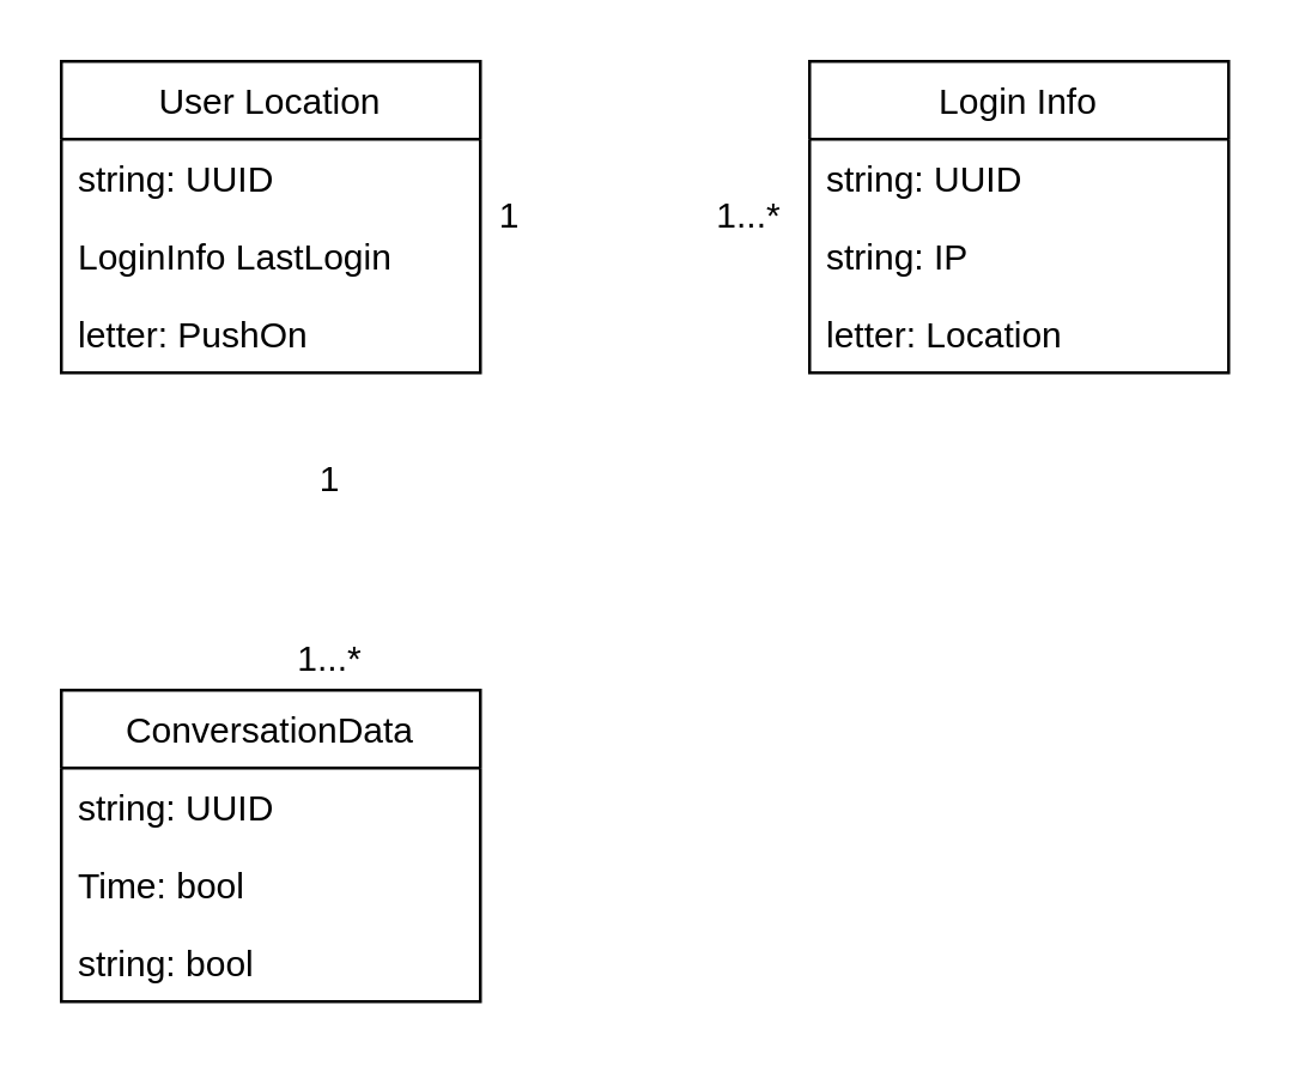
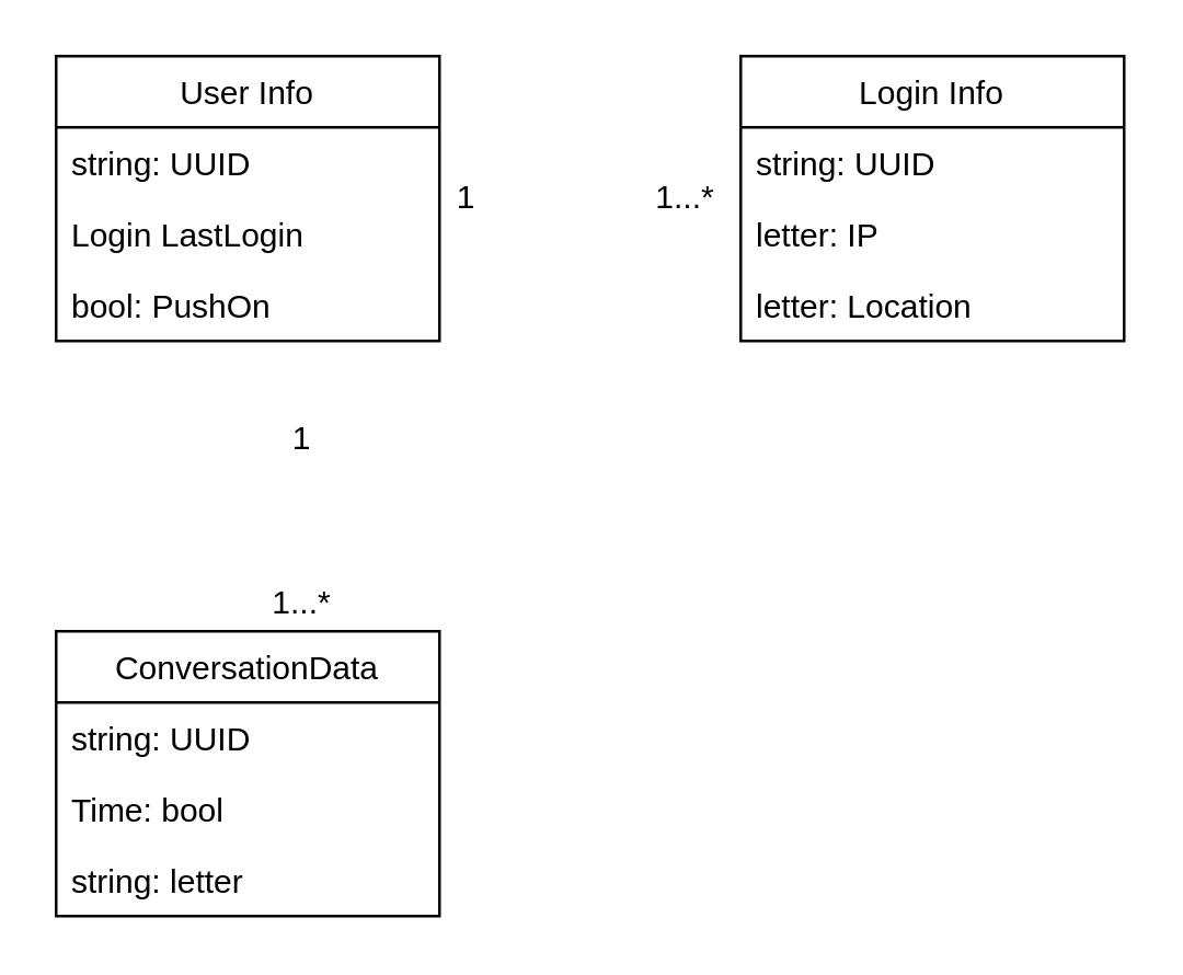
- <mxCell id="2" value="User Location" style="swimlane;fontStyle=0;childLayout=stackLayout;horizontal=1;startSize=26;fillColor=none;horizontalStack=0;resizeParent=1;resizeParentMax=0;resizeLast=0;collapsible=1;marginBottom=0;" vertex="1" parent="1"><mxGeometry x="20" y="20" width="140" height="104" as="geometry" /></mxCell>
+ <mxCell id="2" value="User Info" style="swimlane;fontStyle=0;childLayout=stackLayout;horizontal=1;startSize=26;fillColor=none;horizontalStack=0;resizeParent=1;resizeParentMax=0;resizeLast=0;collapsible=1;marginBottom=0;" vertex="1" parent="1"><mxGeometry x="20" y="20" width="140" height="104" as="geometry" /></mxCell>
- <mxCell id="4" value="LoginInfo LastLogin" style="text;strokeColor=none;fillColor=none;align=left;verticalAlign=top;spacingLeft=4;spacingRight=4;overflow=hidden;rotatable=0;points=[[0,0.5],[1,0.5]];portConstraint=eastwest;" vertex="1" parent="2"><mxGeometry y="52" width="140" height="26" as="geometry" /></mxCell>
+ <mxCell id="4" value="Login LastLogin" style="text;strokeColor=none;fillColor=none;align=left;verticalAlign=top;spacingLeft=4;spacingRight=4;overflow=hidden;rotatable=0;points=[[0,0.5],[1,0.5]];portConstraint=eastwest;" vertex="1" parent="2"><mxGeometry y="52" width="140" height="26" as="geometry" /></mxCell>
- <mxCell id="8" value="string: IP" style="text;strokeColor=none;fillColor=none;align=left;verticalAlign=top;spacingLeft=4;spacingRight=4;overflow=hidden;rotatable=0;points=[[0,0.5],[1,0.5]];portConstraint=eastwest;" vertex="1" parent="6"><mxGeometry y="52" width="140" height="26" as="geometry" /></mxCell>
+ <mxCell id="8" value="letter: IP" style="text;strokeColor=none;fillColor=none;align=left;verticalAlign=top;spacingLeft=4;spacingRight=4;overflow=hidden;rotatable=0;points=[[0,0.5],[1,0.5]];portConstraint=eastwest;" vertex="1" parent="6"><mxGeometry y="52" width="140" height="26" as="geometry" /></mxCell>
- <mxCell id="5" value="letter: PushOn" style="text;strokeColor=none;fillColor=none;align=left;verticalAlign=top;spacingLeft=4;spacingRight=4;overflow=hidden;rotatable=0;points=[[0,0.5],[1,0.5]];portConstraint=eastwest;" vertex="1" parent="2"><mxGeometry y="78" width="140" height="26" as="geometry" /></mxCell>
+ <mxCell id="5" value="bool: PushOn" style="text;strokeColor=none;fillColor=none;align=left;verticalAlign=top;spacingLeft=4;spacingRight=4;overflow=hidden;rotatable=0;points=[[0,0.5],[1,0.5]];portConstraint=eastwest;" vertex="1" parent="2"><mxGeometry y="78" width="140" height="26" as="geometry" /></mxCell>
- <mxCell id="15" value="string: bool" style="text;strokeColor=none;fillColor=none;align=left;verticalAlign=top;spacingLeft=4;spacingRight=4;overflow=hidden;rotatable=0;points=[[0,0.5],[1,0.5]];portConstraint=eastwest;" vertex="1" parent="12"><mxGeometry y="78" width="140" height="26" as="geometry" /></mxCell>
+ <mxCell id="15" value="string: letter" style="text;strokeColor=none;fillColor=none;align=left;verticalAlign=top;spacingLeft=4;spacingRight=4;overflow=hidden;rotatable=0;points=[[0,0.5],[1,0.5]];portConstraint=eastwest;" vertex="1" parent="12"><mxGeometry y="78" width="140" height="26" as="geometry" /></mxCell>
